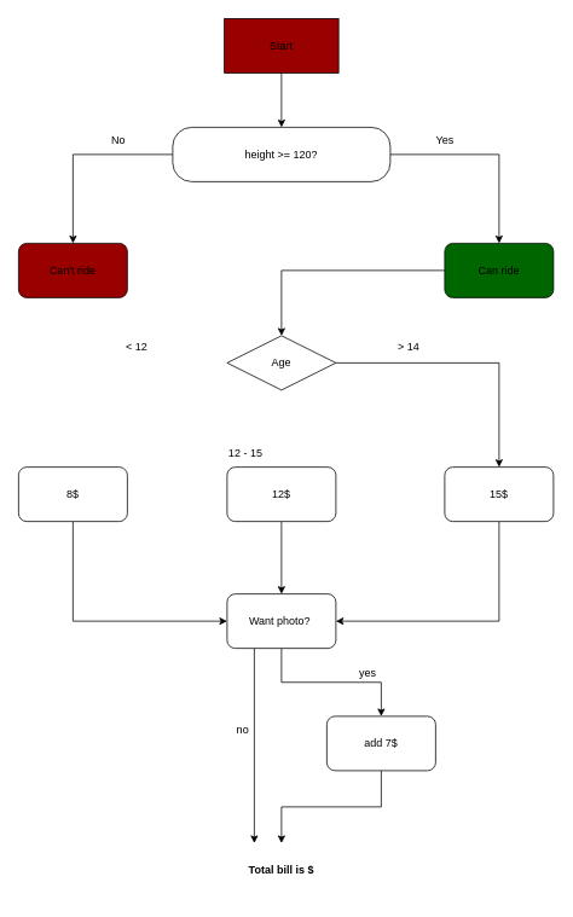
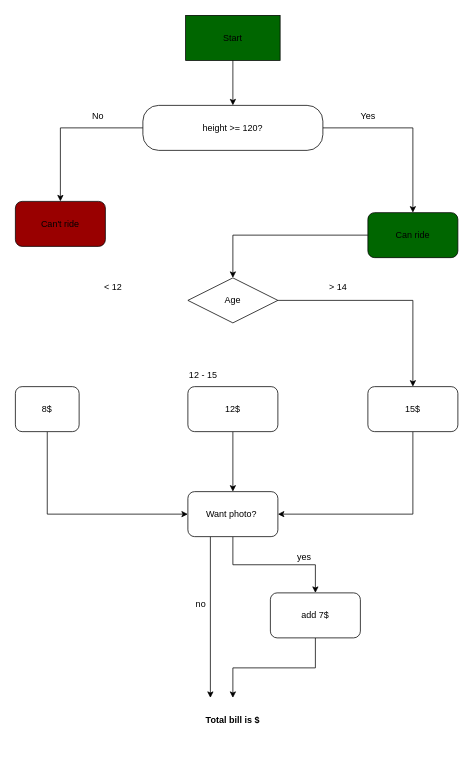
- <mxCell id="5" value="Start" style="rounded=0;whiteSpace=wrap;html=1;fillColor=#990000;" parent="1" vertex="1"><mxGeometry x="247" y="20" width="126" height="60" as="geometry" /></mxCell>
+ <mxCell id="5" value="Start" style="rounded=0;whiteSpace=wrap;html=1;fillColor=#006600;" parent="1" vertex="1"><mxGeometry x="247" y="20" width="126" height="60" as="geometry" /></mxCell>
- <mxCell id="8" value="Can ride" style="rounded=1;whiteSpace=wrap;html=1;fillColor=#006600;" parent="1" vertex="1"><mxGeometry x="490" y="268" width="120" height="60" as="geometry" /></mxCell>
+ <mxCell id="8" value="Can ride" style="rounded=1;whiteSpace=wrap;html=1;fillColor=#006600;" parent="1" vertex="1"><mxGeometry x="490" y="283" width="120" height="60" as="geometry" /></mxCell>
- <mxCell id="17" value="8$" style="rounded=1;whiteSpace=wrap;html=1;" parent="1" vertex="1"><mxGeometry x="20" y="515" width="120" height="60" as="geometry" /></mxCell>
+ <mxCell id="17" value="8$" style="rounded=1;whiteSpace=wrap;html=1;" parent="1" vertex="1"><mxGeometry x="20" y="515" width="85" height="60" as="geometry" /></mxCell>
